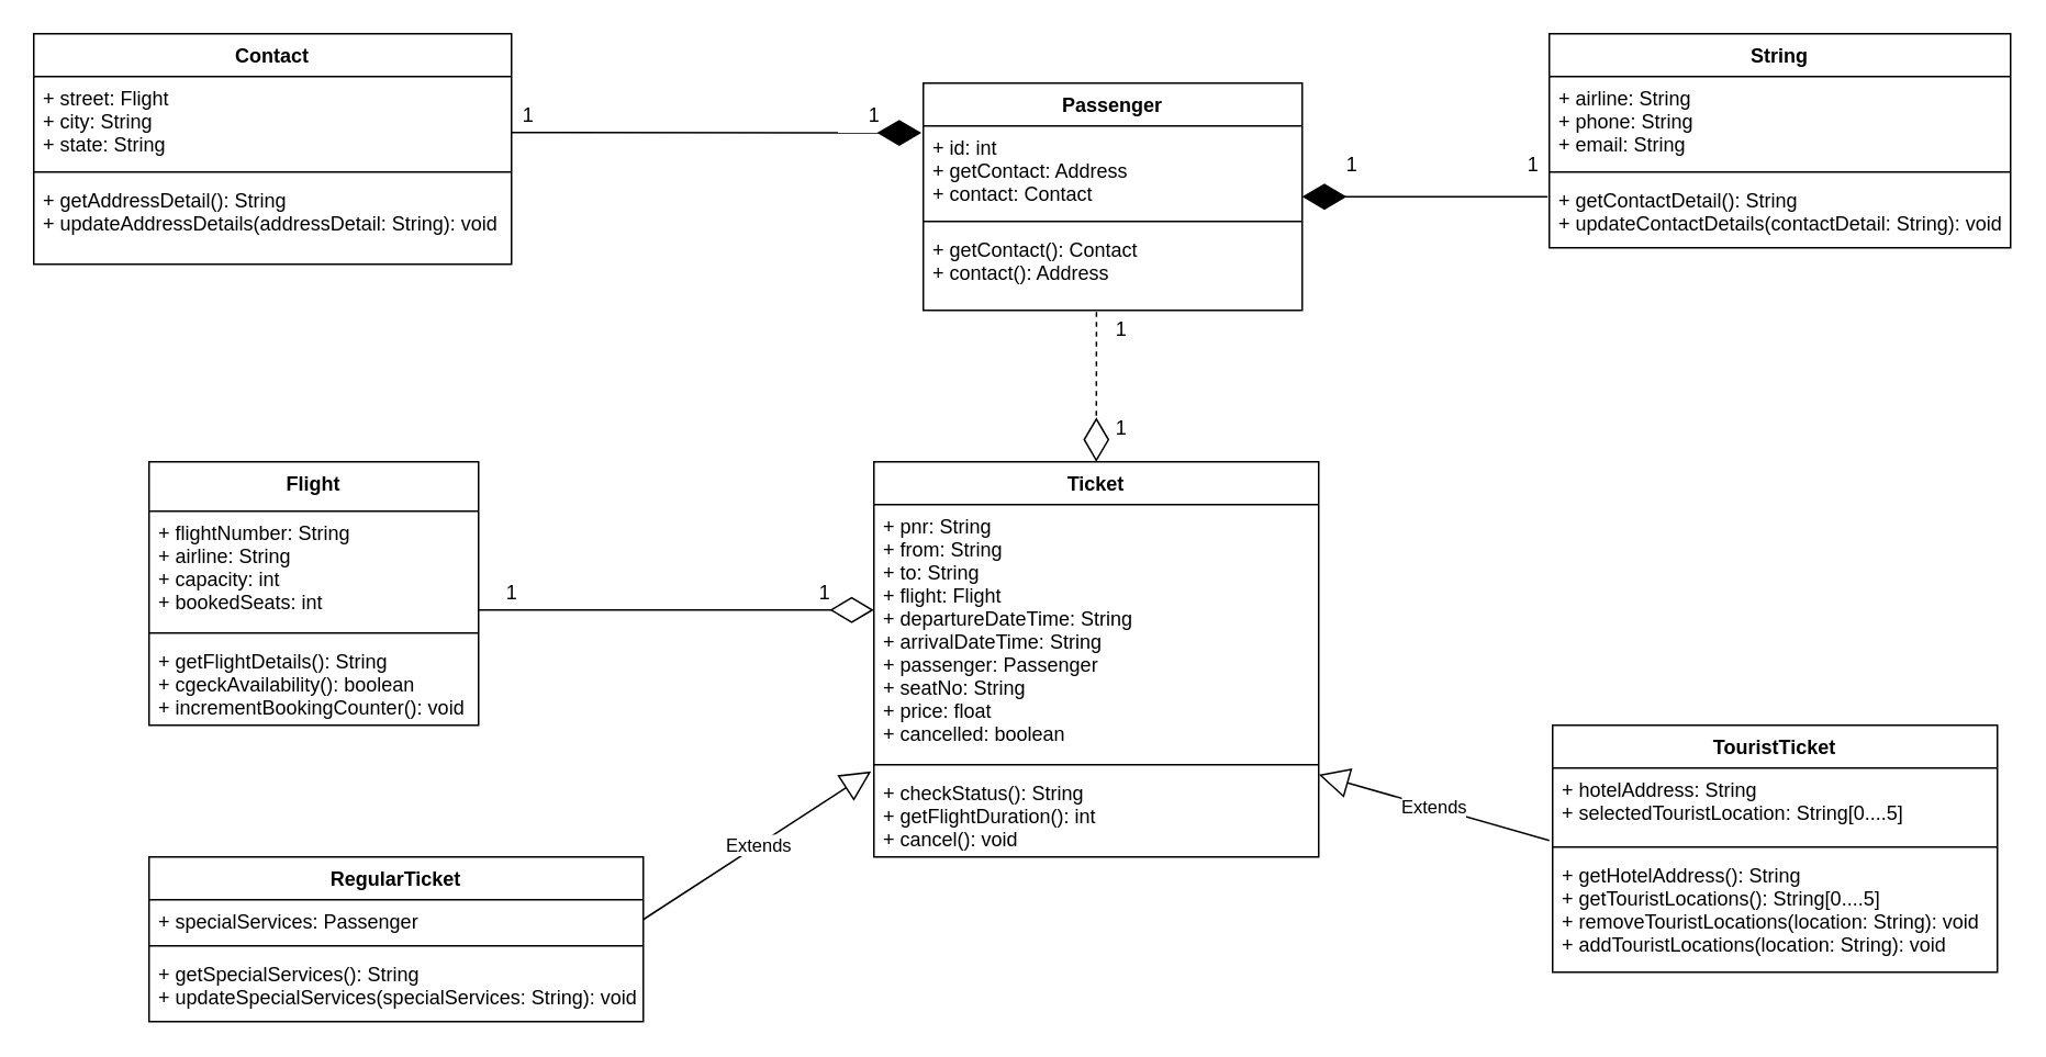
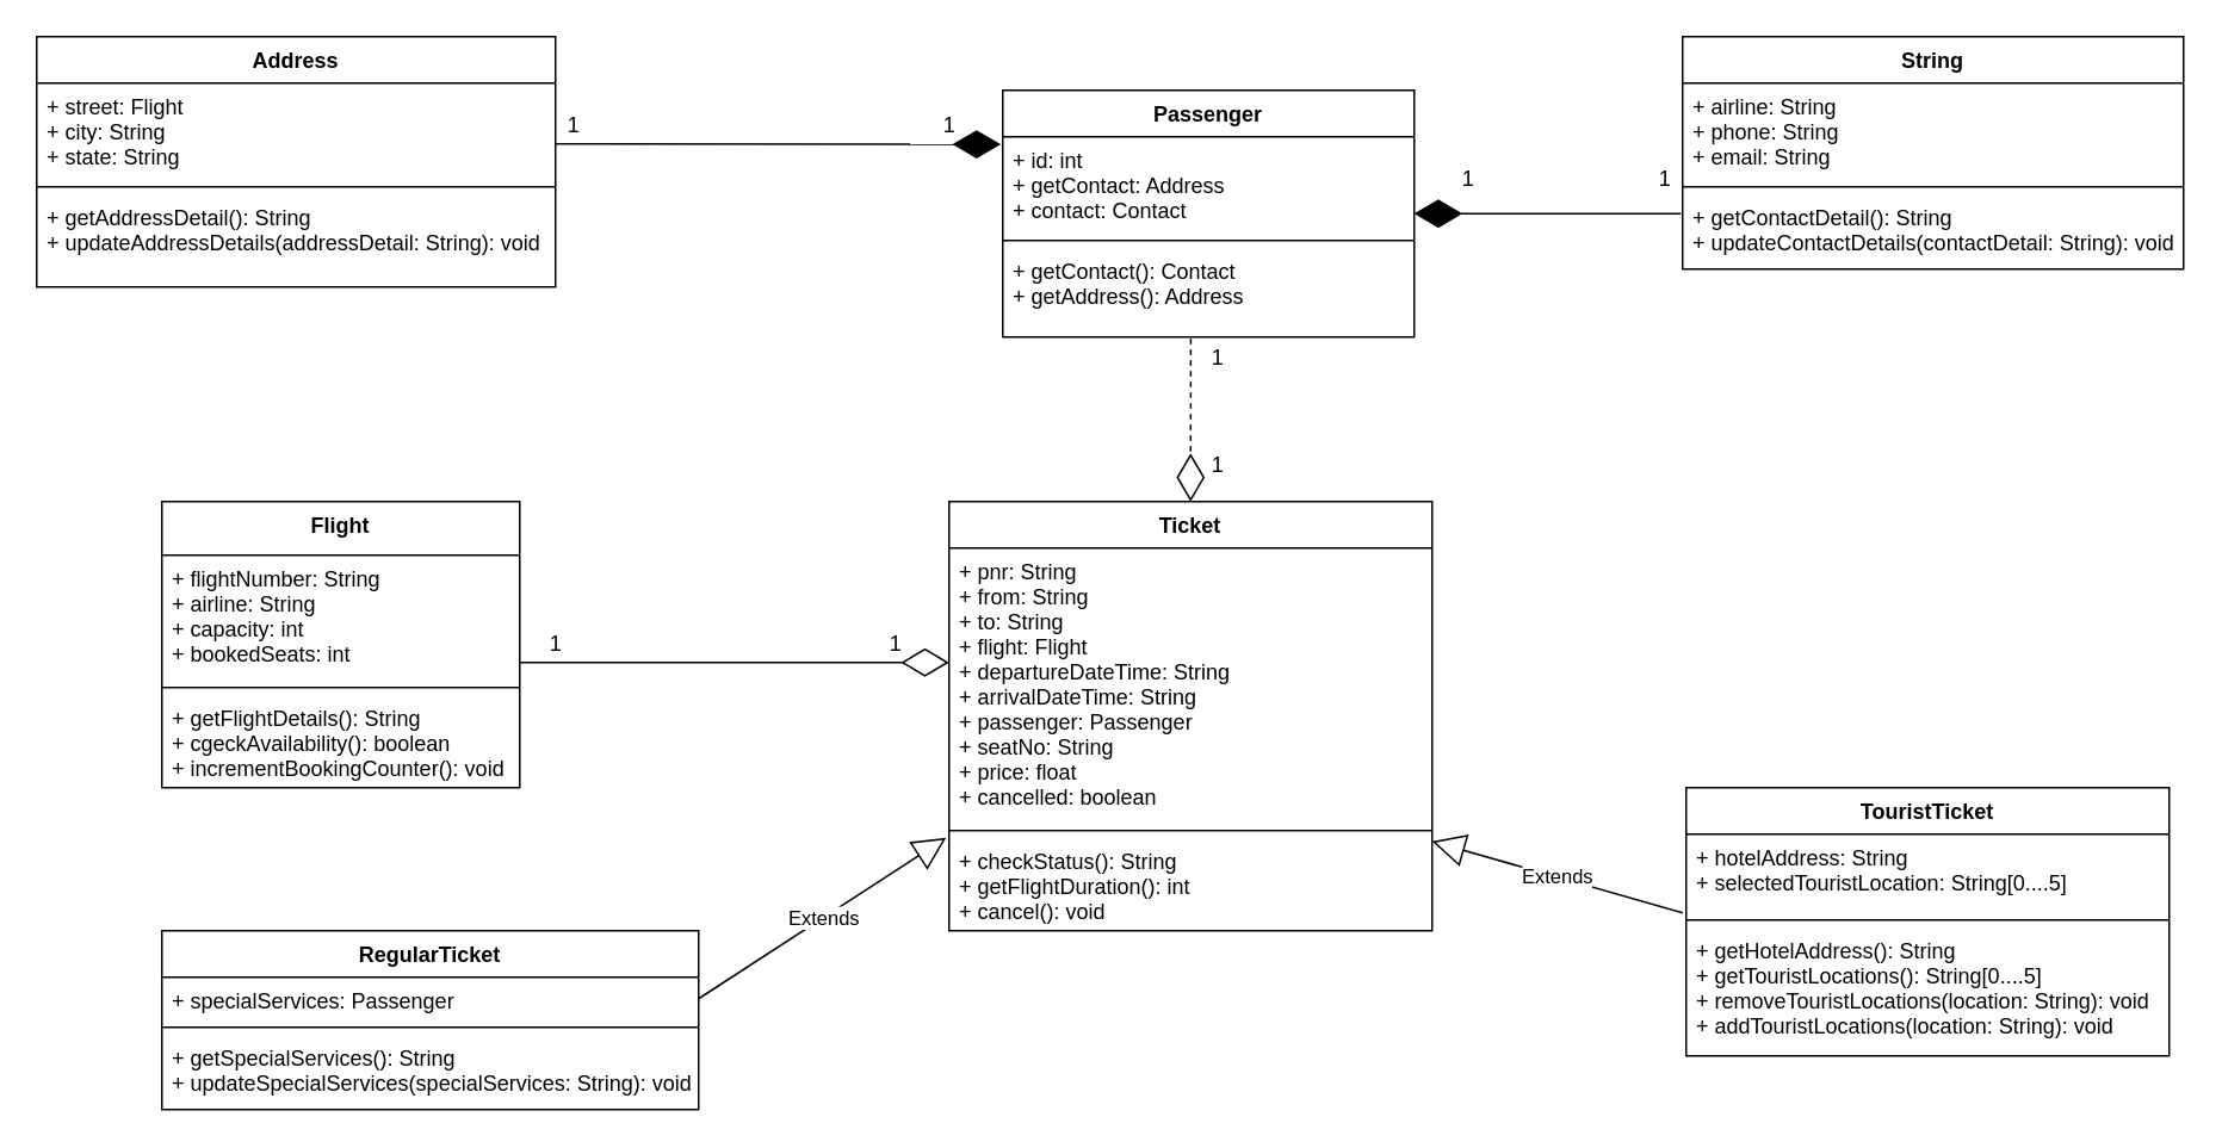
- <mxCell id="2" value="Contact" style="swimlane;fontStyle=1;align=center;verticalAlign=top;childLayout=stackLayout;horizontal=1;startSize=26;horizontalStack=0;resizeParent=1;resizeParentMax=0;resizeLast=0;collapsible=1;marginBottom=0;" parent="1" vertex="1"><mxGeometry x="20" y="20" width="290" height="140" as="geometry" /></mxCell>
+ <mxCell id="2" value="Address" style="swimlane;fontStyle=1;align=center;verticalAlign=top;childLayout=stackLayout;horizontal=1;startSize=26;horizontalStack=0;resizeParent=1;resizeParentMax=0;resizeLast=0;collapsible=1;marginBottom=0;" parent="1" vertex="1"><mxGeometry x="20" y="20" width="290" height="140" as="geometry" /></mxCell>
- <mxCell id="9" value="+ getContact(): Contact&#10;+ contact(): Address" style="text;strokeColor=none;fillColor=none;align=left;verticalAlign=top;spacingLeft=4;spacingRight=4;overflow=hidden;rotatable=0;points=[[0,0.5],[1,0.5]];portConstraint=eastwest;" parent="6" vertex="1"><mxGeometry y="88" width="230" height="50" as="geometry" /></mxCell>
+ <mxCell id="9" value="+ getContact(): Contact&#10;+ getAddress(): Address" style="text;strokeColor=none;fillColor=none;align=left;verticalAlign=top;spacingLeft=4;spacingRight=4;overflow=hidden;rotatable=0;points=[[0,0.5],[1,0.5]];portConstraint=eastwest;" parent="6" vertex="1"><mxGeometry y="88" width="230" height="50" as="geometry" /></mxCell>
